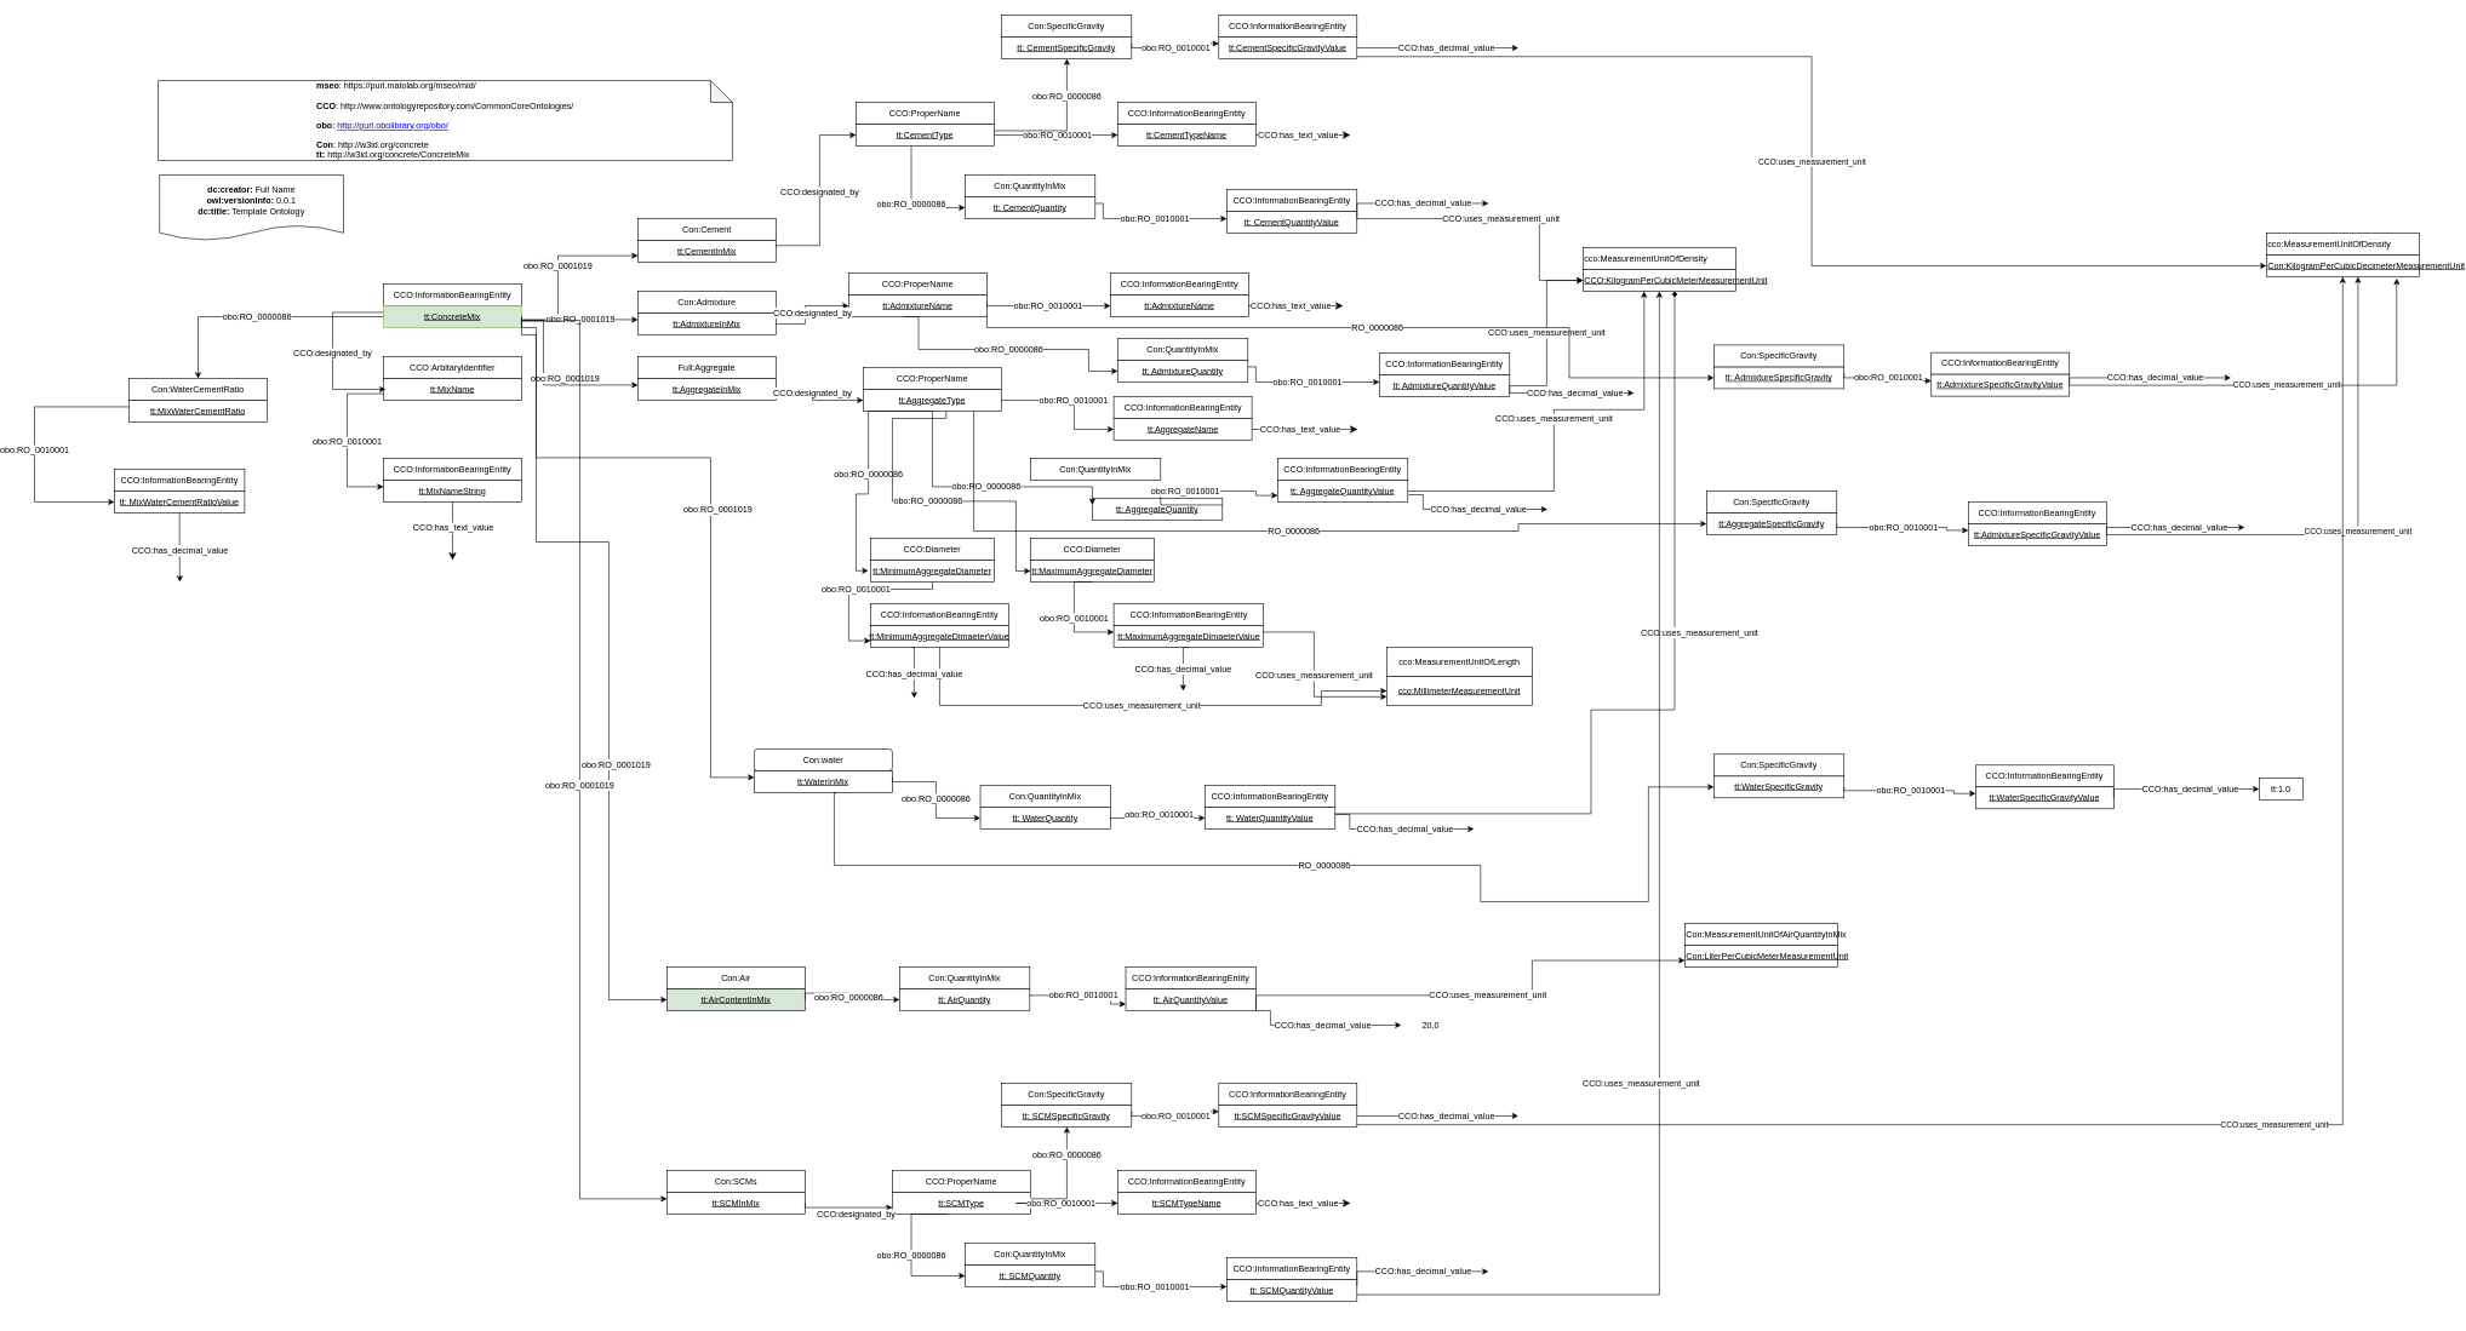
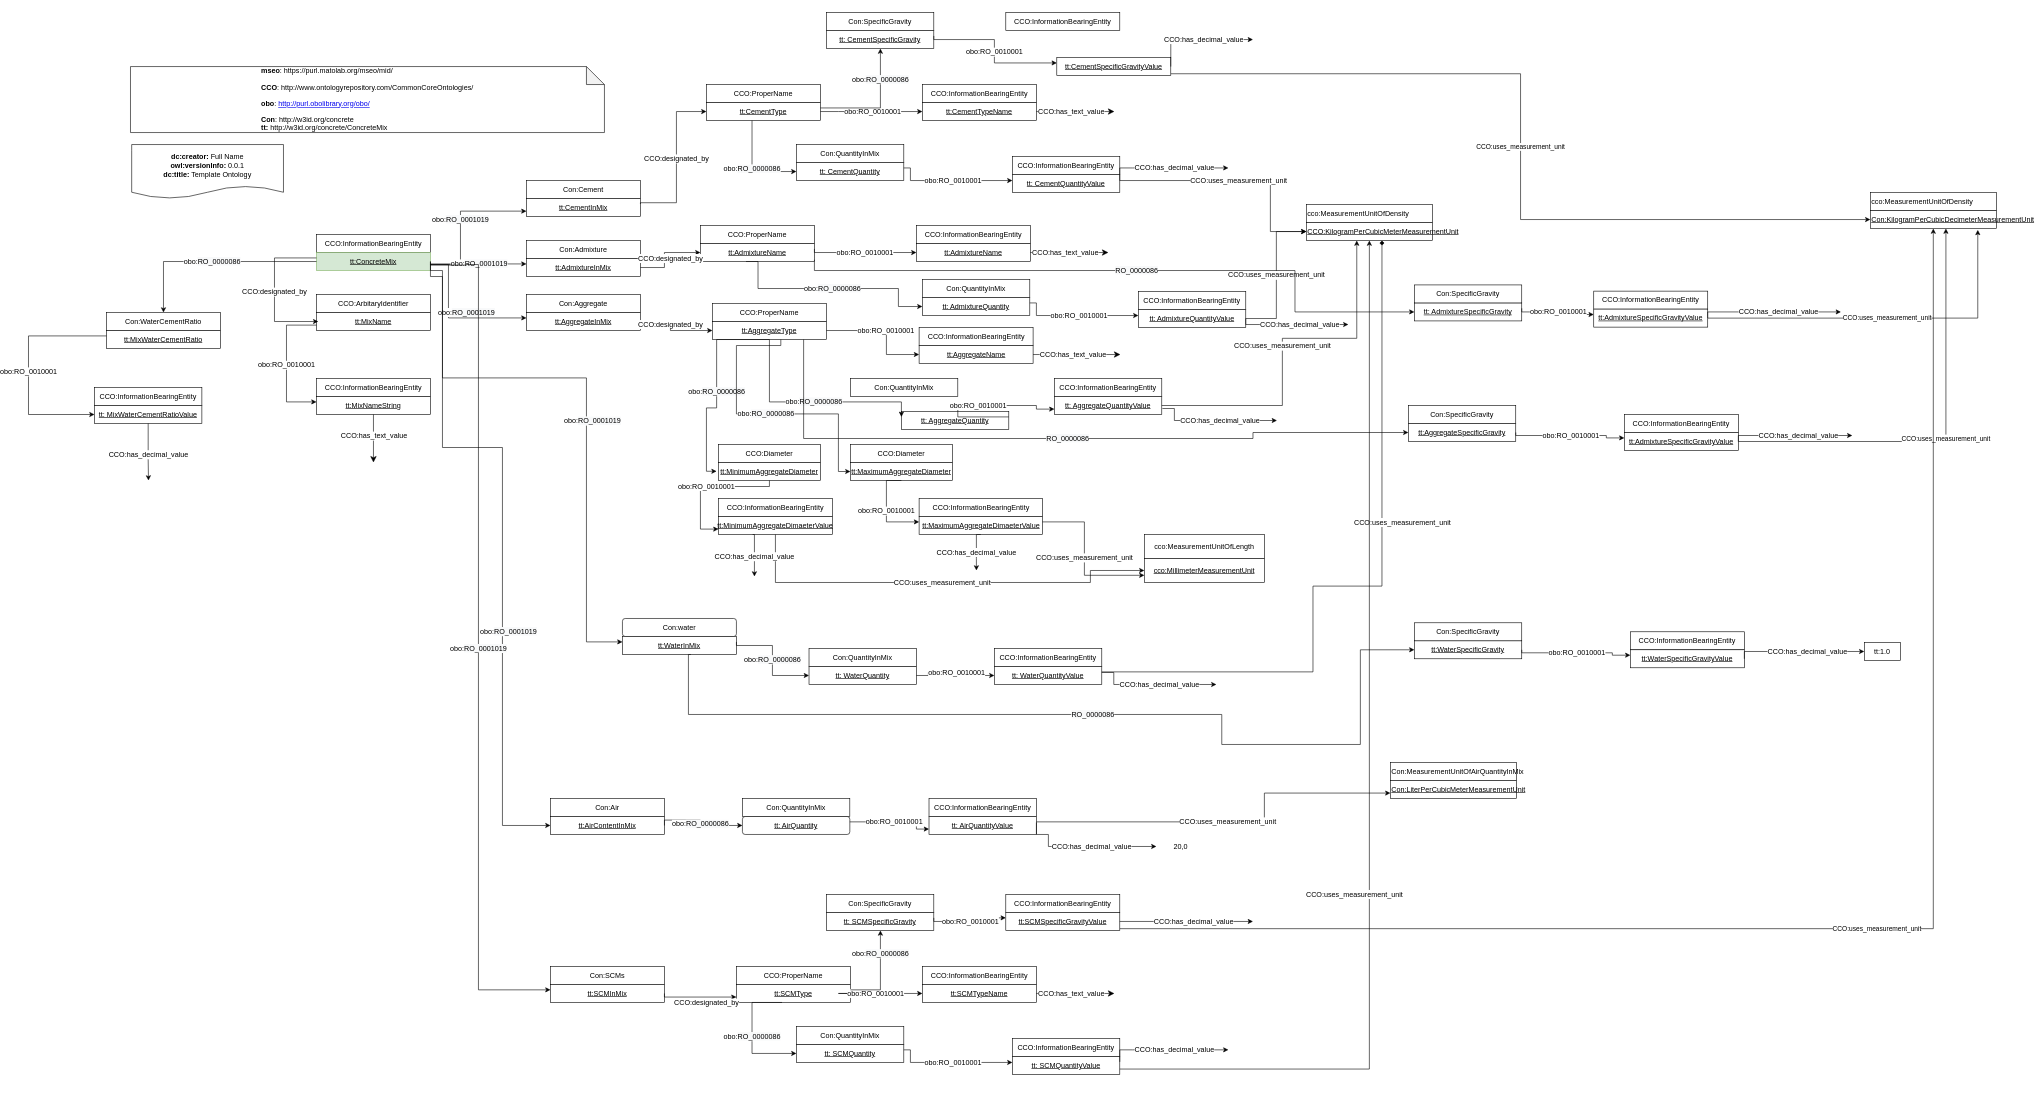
- <mxCell id="127" value="&lt;u&gt;tt:CementSpecificGravityValue&lt;/u&gt;" style="rounded=0;whiteSpace=wrap;html=1;snapToPoint=1;points=[[0.1,0],[0.2,0],[0.3,0],[0.4,0],[0.5,0],[0.6,0],[0.7,0],[0.8,0],[0.9,0],[0,0.1],[0,0.3],[0,0.5],[0,0.7],[0,0.9],[0.1,1],[0.2,1],[0.3,1],[0.4,1],[0.5,1],[0.6,1],[0.7,1],[0.8,1],[0.9,1],[1,0.1],[1,0.3],[1,0.5],[1,0.7],[1,0.9]];" parent="1" vertex="1"><mxGeometry x="1649" y="50" width="190" height="30" as="geometry" /></mxCell>
+ <mxCell id="127" value="&lt;u&gt;tt:CementSpecificGravityValue&lt;/u&gt;" style="rounded=0;whiteSpace=wrap;html=1;snapToPoint=1;points=[[0.1,0],[0.2,0],[0.3,0],[0.4,0],[0.5,0],[0.6,0],[0.7,0],[0.8,0],[0.9,0],[0,0.1],[0,0.3],[0,0.5],[0,0.7],[0,0.9],[0.1,1],[0.2,1],[0.3,1],[0.4,1],[0.5,1],[0.6,1],[0.7,1],[0.8,1],[0.9,1],[1,0.1],[1,0.3],[1,0.5],[1,0.7],[1,0.9]];" parent="1" vertex="1"><mxGeometry x="1734" y="95" width="190" height="30" as="geometry" /></mxCell>
- <mxCell id="18" value="Full:Aggregate" style="rounded=0;whiteSpace=wrap;html=1;snapToPoint=1;points=[[0.1,0],[0.2,0],[0.3,0],[0.4,0],[0.5,0],[0.6,0],[0.7,0],[0.8,0],[0.9,0],[0,0.1],[0,0.3],[0,0.5],[0,0.7],[0,0.9],[0.1,1],[0.2,1],[0.3,1],[0.4,1],[0.5,1],[0.6,1],[0.7,1],[0.8,1],[0.9,1],[1,0.1],[1,0.3],[1,0.5],[1,0.7],[1,0.9]];" parent="1" vertex="1"><mxGeometry x="850" y="490" width="190" height="30" as="geometry" /></mxCell>
+ <mxCell id="18" value="Con:Aggregate" style="rounded=0;whiteSpace=wrap;html=1;snapToPoint=1;points=[[0.1,0],[0.2,0],[0.3,0],[0.4,0],[0.5,0],[0.6,0],[0.7,0],[0.8,0],[0.9,0],[0,0.1],[0,0.3],[0,0.5],[0,0.7],[0,0.9],[0.1,1],[0.2,1],[0.3,1],[0.4,1],[0.5,1],[0.6,1],[0.7,1],[0.8,1],[0.9,1],[1,0.1],[1,0.3],[1,0.5],[1,0.7],[1,0.9]];" parent="1" vertex="1"><mxGeometry x="850" y="490" width="190" height="30" as="geometry" /></mxCell>
- <mxCell id="23" value="&lt;u&gt;tt:AirContentInMix&lt;/u&gt;" style="rounded=0;whiteSpace=wrap;html=1;snapToPoint=1;points=[[0.1,0],[0.2,0],[0.3,0],[0.4,0],[0.5,0],[0.6,0],[0.7,0],[0.8,0],[0.9,0],[0,0.1],[0,0.3],[0,0.5],[0,0.7],[0,0.9],[0.1,1],[0.2,1],[0.3,1],[0.4,1],[0.5,1],[0.6,1],[0.7,1],[0.8,1],[0.9,1],[1,0.1],[1,0.3],[1,0.5],[1,0.7],[1,0.9]];fillColor=#d5e8d4;" parent="1" vertex="1"><mxGeometry x="890" y="1360" width="190" height="30" as="geometry" /></mxCell>
+ <mxCell id="23" value="&lt;u&gt;tt:AirContentInMix&lt;/u&gt;" style="rounded=0;whiteSpace=wrap;html=1;snapToPoint=1;points=[[0.1,0],[0.2,0],[0.3,0],[0.4,0],[0.5,0],[0.6,0],[0.7,0],[0.8,0],[0.9,0],[0,0.1],[0,0.3],[0,0.5],[0,0.7],[0,0.9],[0.1,1],[0.2,1],[0.3,1],[0.4,1],[0.5,1],[0.6,1],[0.7,1],[0.8,1],[0.9,1],[1,0.1],[1,0.3],[1,0.5],[1,0.7],[1,0.9]];" parent="1" vertex="1"><mxGeometry x="890" y="1360" width="190" height="30" as="geometry" /></mxCell>
- <mxCell id="105" value="&lt;u&gt;tt: AirQuantity&lt;/u&gt;" style="rounded=0;whiteSpace=wrap;html=1;snapToPoint=1;points=[[0.1,0],[0.2,0],[0.3,0],[0.4,0],[0.5,0],[0.6,0],[0.7,0],[0.8,0],[0.9,0],[0,0.1],[0,0.3],[0,0.5],[0,0.7],[0,0.9],[0.1,1],[0.2,1],[0.3,1],[0.4,1],[0.5,1],[0.6,1],[0.7,1],[0.8,1],[0.9,1],[1,0.1],[1,0.3],[1,0.5],[1,0.7],[1,0.9]];" parent="1" vertex="1"><mxGeometry x="1210" y="1360" width="179" height="30" as="geometry" /></mxCell>
+ <mxCell id="105" value="&lt;u&gt;tt: AirQuantity&lt;/u&gt;" style="whiteSpace=wrap;html=1;snapToPoint=1;points=[[0.1,0],[0.2,0],[0.3,0],[0.4,0],[0.5,0],[0.6,0],[0.7,0],[0.8,0],[0.9,0],[0,0.1],[0,0.3],[0,0.5],[0,0.7],[0,0.9],[0.1,1],[0.2,1],[0.3,1],[0.4,1],[0.5,1],[0.6,1],[0.7,1],[0.8,1],[0.9,1],[1,0.1],[1,0.3],[1,0.5],[1,0.7],[1,0.9]];rounded=1;" parent="1" vertex="1"><mxGeometry x="1210" y="1360" width="179" height="30" as="geometry" /></mxCell>
